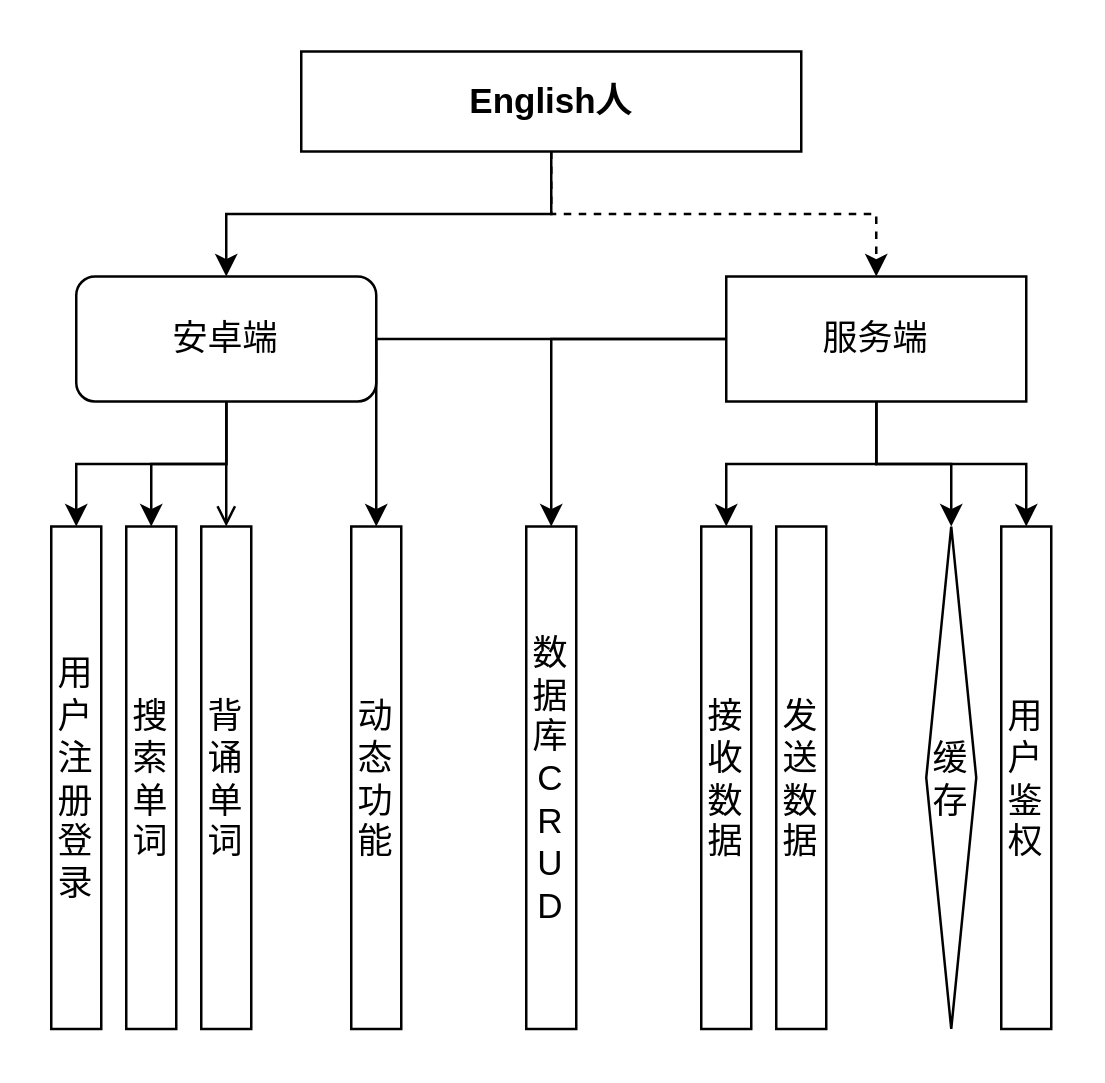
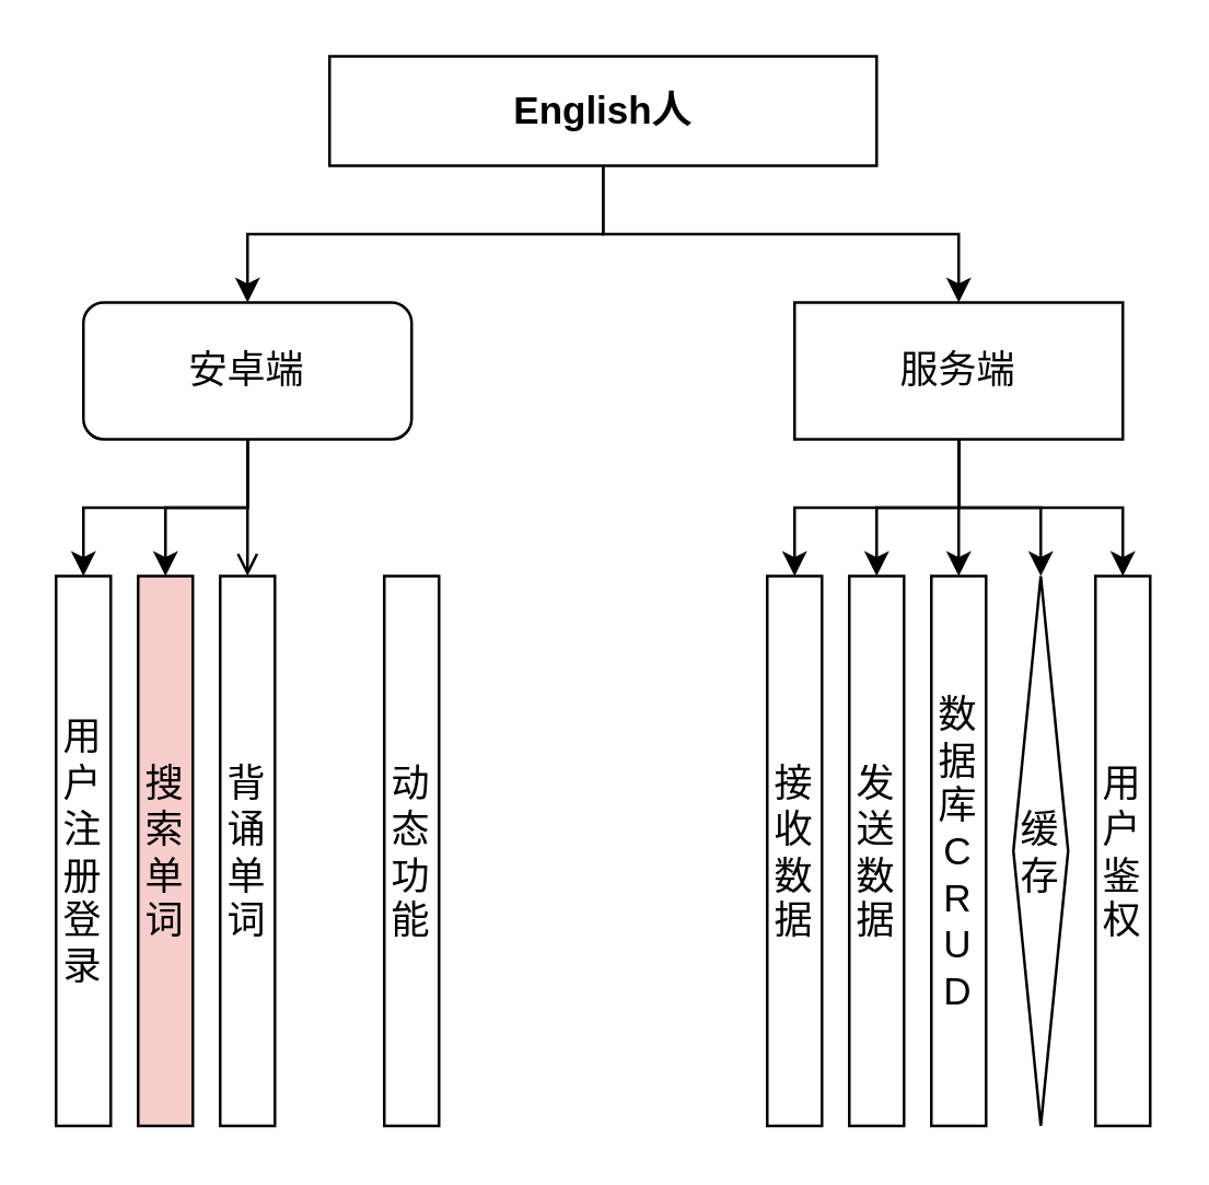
- <mxCell id="3" style="edgeStyle=orthogonalEdgeStyle;rounded=0;orthogonalLoop=1;jettySize=auto;html=1;fontSize=14;dashed=1;" edge="1" parent="1" source="4" target="14"><mxGeometry relative="1" as="geometry" /></mxCell>
+ <mxCell id="3" style="edgeStyle=orthogonalEdgeStyle;rounded=0;orthogonalLoop=1;jettySize=auto;html=1;fontSize=14;" edge="1" parent="1" source="4" target="14"><mxGeometry relative="1" as="geometry" /></mxCell>
- <mxCell id="10" style="edgeStyle=orthogonalEdgeStyle;rounded=0;orthogonalLoop=1;jettySize=auto;html=1;fontSize=14;" edge="1" parent="1" source="14" target="18"><mxGeometry relative="1" as="geometry" /></mxCell>
+ <mxCell id="10" style="edgeStyle=orthogonalEdgeStyle;rounded=0;orthogonalLoop=1;jettySize=auto;html=1;fontSize=14;" edge="1" parent="1" source="14" target="20"><mxGeometry relative="1" as="geometry" /></mxCell>
- <mxCell id="16" value="搜索单词" style="rounded=0;whiteSpace=wrap;html=1;fontSize=14;" vertex="1" parent="1"><mxGeometry x="50" y="210" width="20" height="201" as="geometry" /></mxCell>
+ <mxCell id="16" value="搜索单词" style="rounded=0;whiteSpace=wrap;html=1;fontSize=14;fillColor=#f8cecc;" vertex="1" parent="1"><mxGeometry x="50" y="210" width="20" height="201" as="geometry" /></mxCell>
- <mxCell id="21" value="数据库C&lt;br&gt;R&lt;br&gt;U&lt;br&gt;D" style="rounded=0;whiteSpace=wrap;html=1;fontSize=14;" vertex="1" parent="1"><mxGeometry x="210" y="210" width="20" height="201" as="geometry" /></mxCell>
+ <mxCell id="21" value="数据库C&lt;br&gt;R&lt;br&gt;U&lt;br&gt;D" style="rounded=0;whiteSpace=wrap;html=1;fontSize=14;" vertex="1" parent="1"><mxGeometry x="340" y="210" width="20" height="201" as="geometry" /></mxCell>
